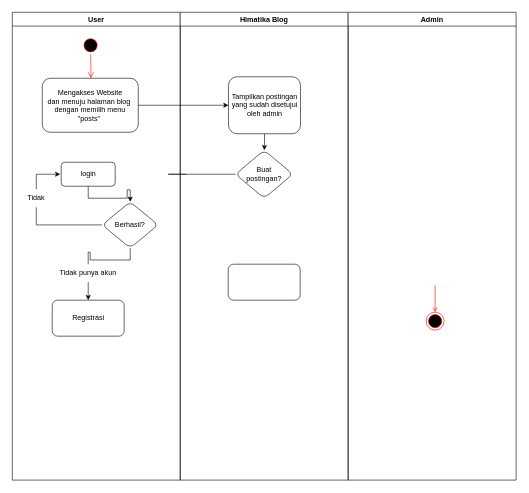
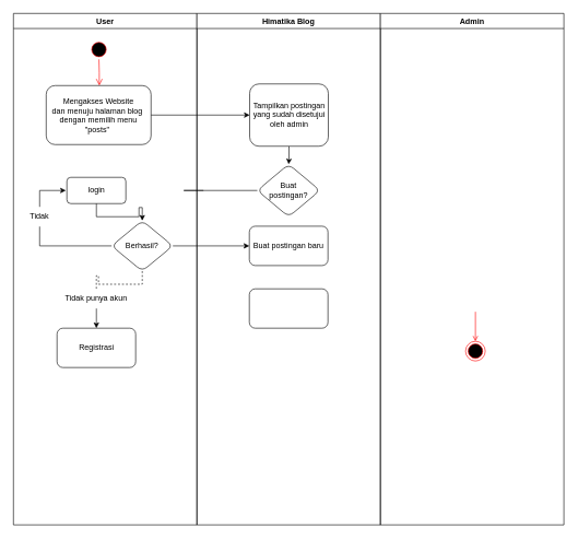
+ <mxCell id="24" style="edgeStyle=orthogonalEdgeStyle;rounded=0;orthogonalLoop=1;jettySize=auto;html=1;entryX=0;entryY=0.5;entryDx=0;entryDy=0;" edge="1" parent="1" source="8" target="17"><mxGeometry relative="1" as="geometry" /></mxCell>
+ <mxCell id="17" value="Buat postingan baru" style="rounded=1;whiteSpace=wrap;html=1;" vertex="1" parent="13"><mxGeometry x="80" y="324.5" width="120" height="60" as="geometry" /></mxCell>
- <mxCell id="12" value="" style="edgeStyle=orthogonalEdgeStyle;rounded=0;orthogonalLoop=1;jettySize=auto;html=1;entryX=0.5;entryY=0;entryDx=0;entryDy=0;endArrow=none;" edge="1" parent="2" source="8" target="11"><mxGeometry relative="1" as="geometry"><mxPoint x="276.517" y="412.973" as="sourcePoint" /><mxPoint x="276.55" y="500.0" as="targetPoint" /></mxGeometry></mxCell>
+ <mxCell id="12" value="" style="edgeStyle=orthogonalEdgeStyle;rounded=0;orthogonalLoop=1;jettySize=auto;html=1;entryX=0.5;entryY=0;entryDx=0;entryDy=0;endArrow=none;dashed=1;" edge="1" parent="2" source="8" target="11"><mxGeometry relative="1" as="geometry"><mxPoint x="276.517" y="412.973" as="sourcePoint" /><mxPoint x="276.55" y="500.0" as="targetPoint" /></mxGeometry></mxCell>
